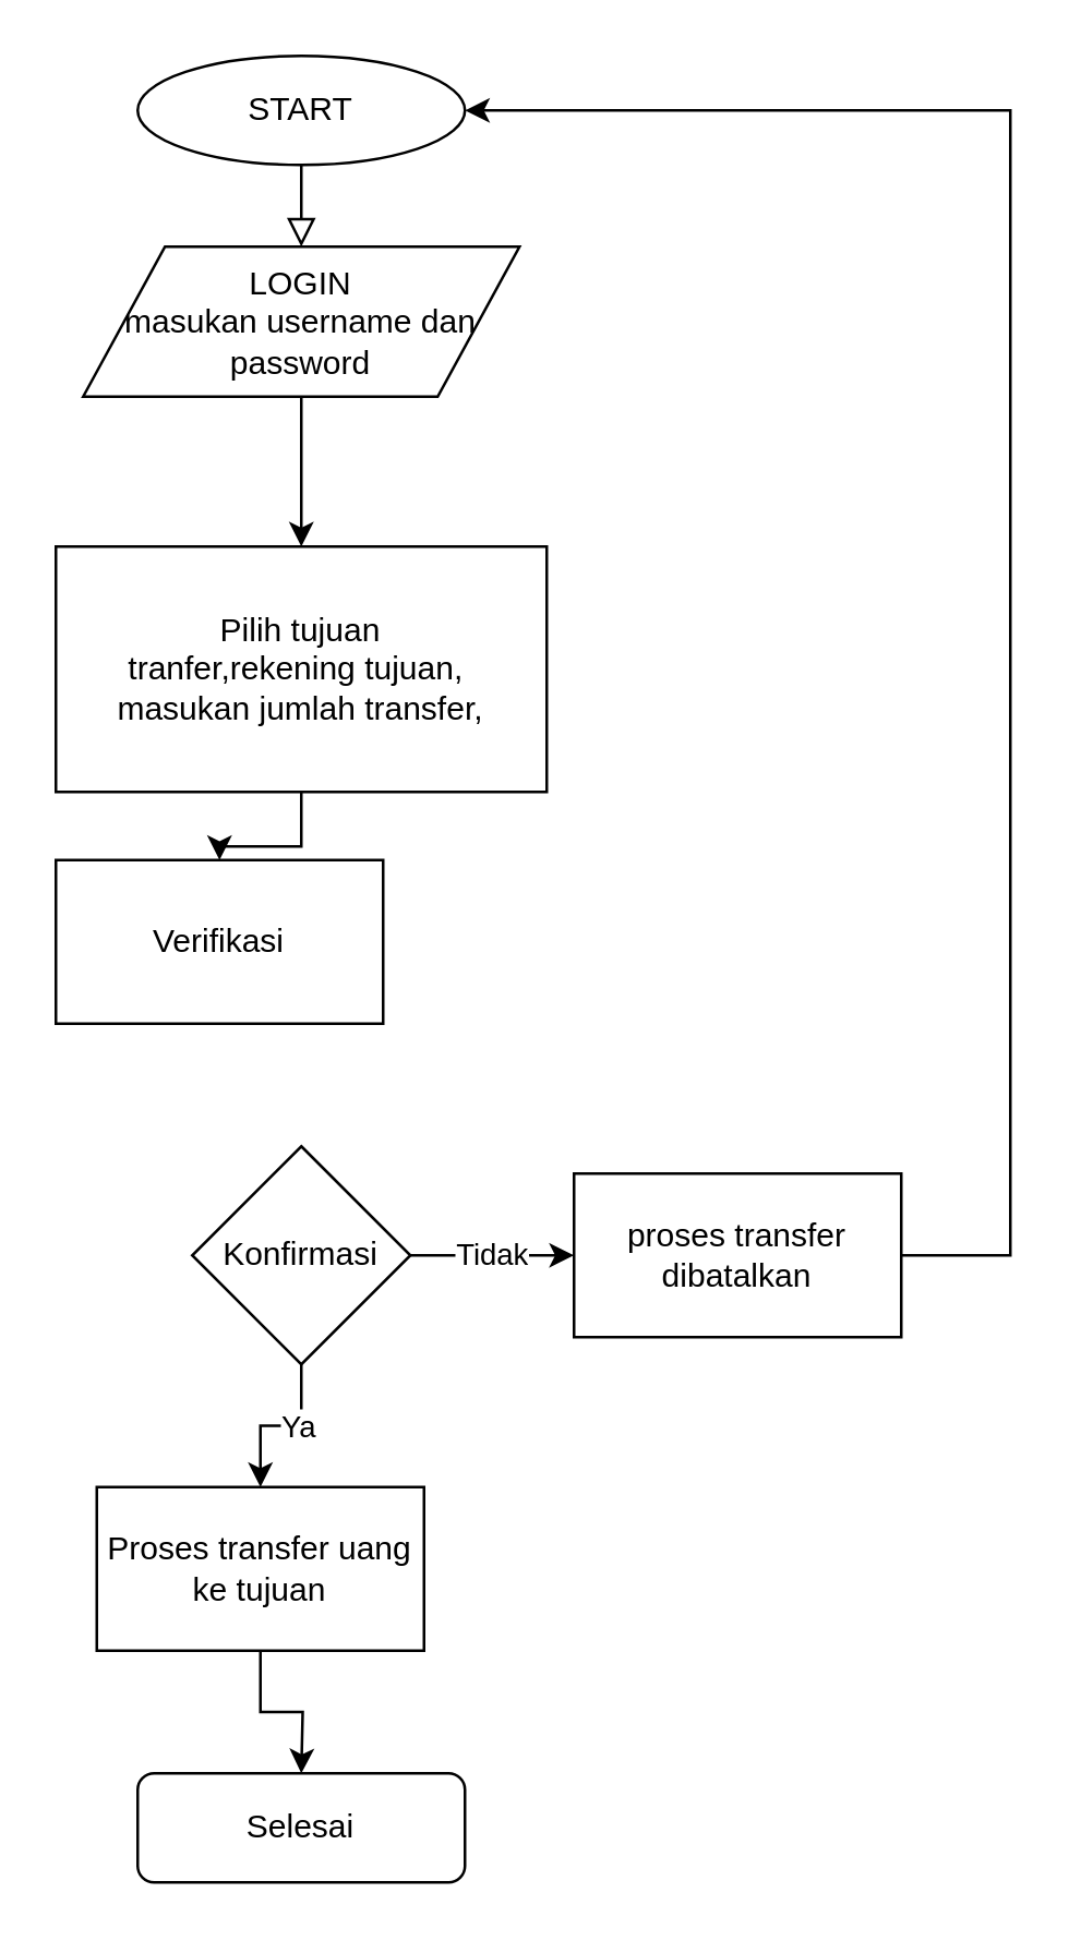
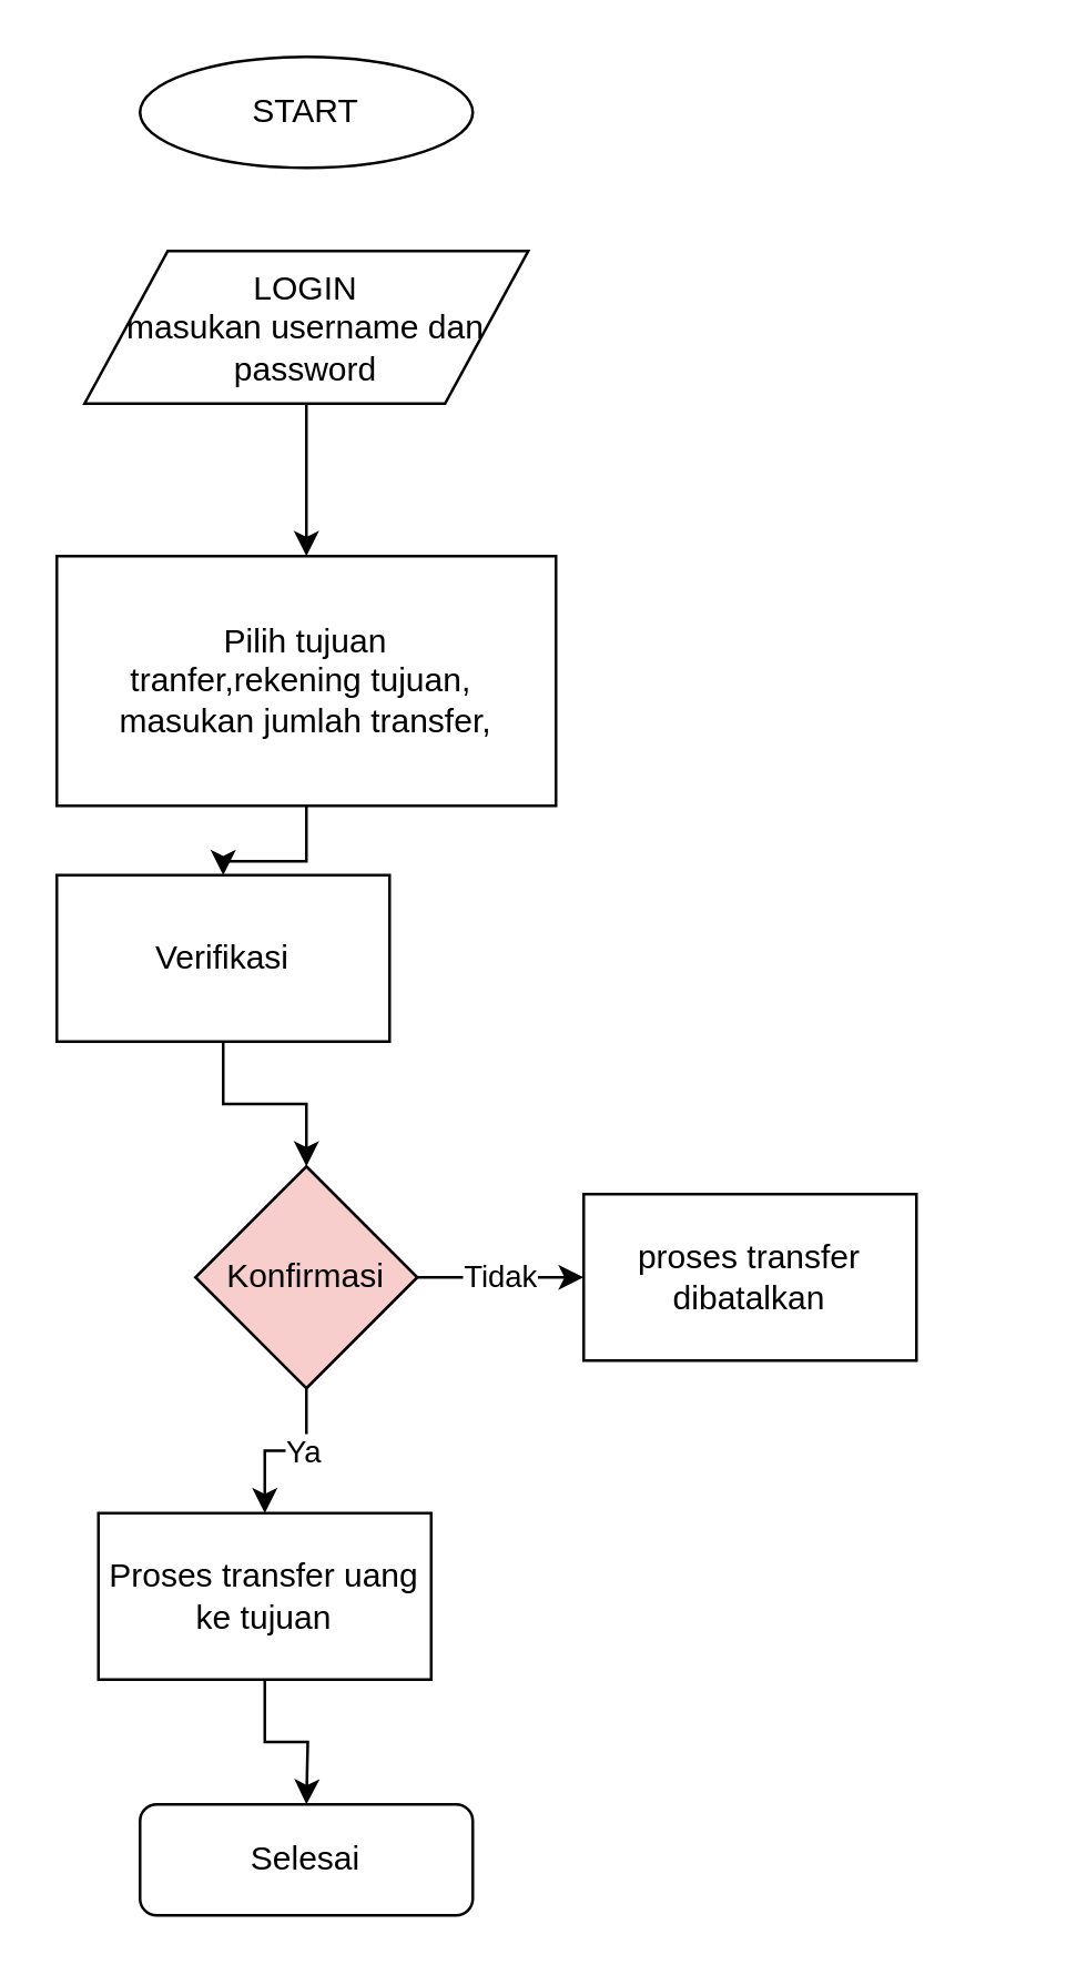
- <mxCell id="2" value="" style="rounded=0;html=1;jettySize=auto;orthogonalLoop=1;fontSize=11;endArrow=block;endFill=0;endSize=8;strokeWidth=1;shadow=0;labelBackgroundColor=none;edgeStyle=orthogonalEdgeStyle;entryX=0.5;entryY=0;entryDx=0;entryDy=0;" parent="1" source="3" target="6" edge="1"><mxGeometry relative="1" as="geometry" /></mxCell>
- <mxCell id="14" value="" style="edgeStyle=orthogonalEdgeStyle;rounded=0;orthogonalLoop=1;jettySize=auto;html=1;entryX=1;entryY=0.5;entryDx=0;entryDy=0;" edge="1" parent="1" source="15" target="3"><mxGeometry relative="1" as="geometry"><mxPoint x="360" y="30" as="targetPoint" /><Array as="points"><mxPoint x="370" y="460" /><mxPoint x="370" y="40" /></Array></mxGeometry></mxCell>
+ <mxCell id="9" value="" style="edgeStyle=orthogonalEdgeStyle;rounded=0;orthogonalLoop=1;jettySize=auto;html=1;" edge="1" parent="1" source="10" target="13"><mxGeometry relative="1" as="geometry" /></mxCell>
- <mxCell id="13" value="Konfirmasi" style="rhombus;whiteSpace=wrap;html=1;" vertex="1" parent="1"><mxGeometry x="70" y="420" width="80" height="80" as="geometry" /></mxCell>
+ <mxCell id="13" value="Konfirmasi" style="rhombus;whiteSpace=wrap;html=1;fillColor=#f8cecc;" vertex="1" parent="1"><mxGeometry x="70" y="420" width="80" height="80" as="geometry" /></mxCell>
